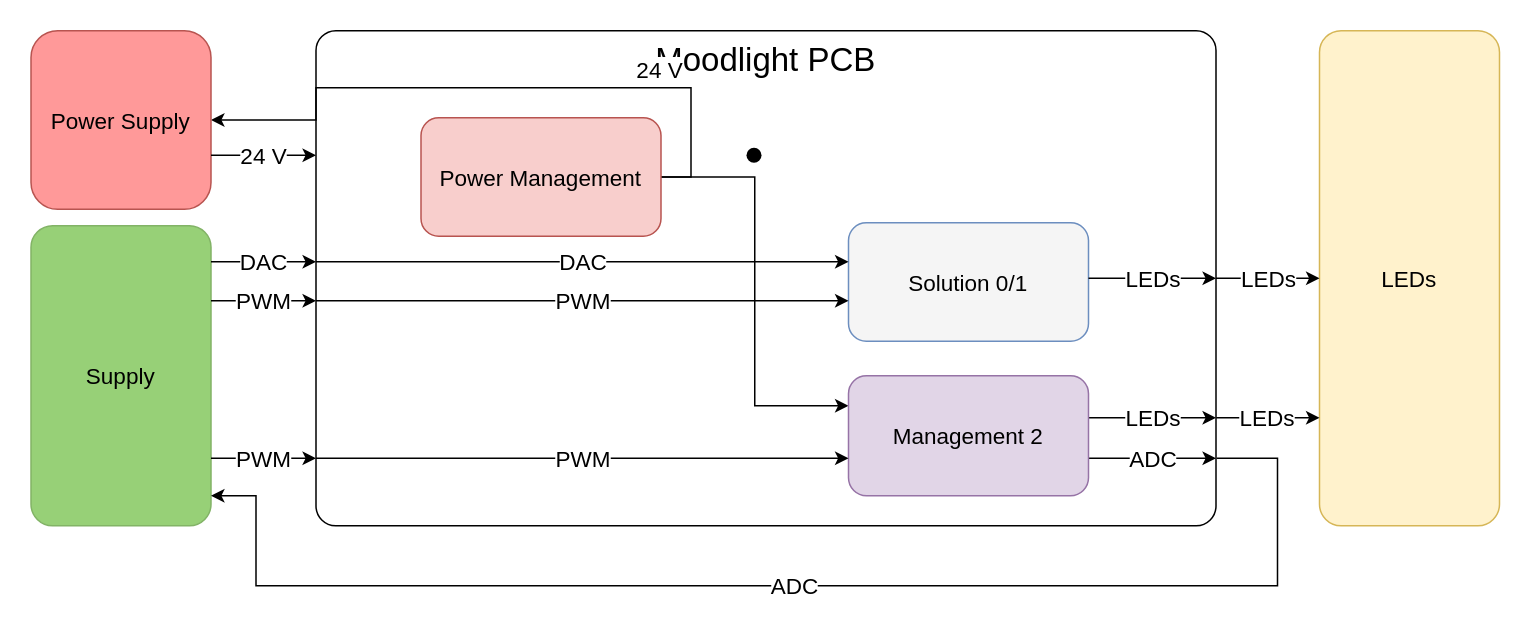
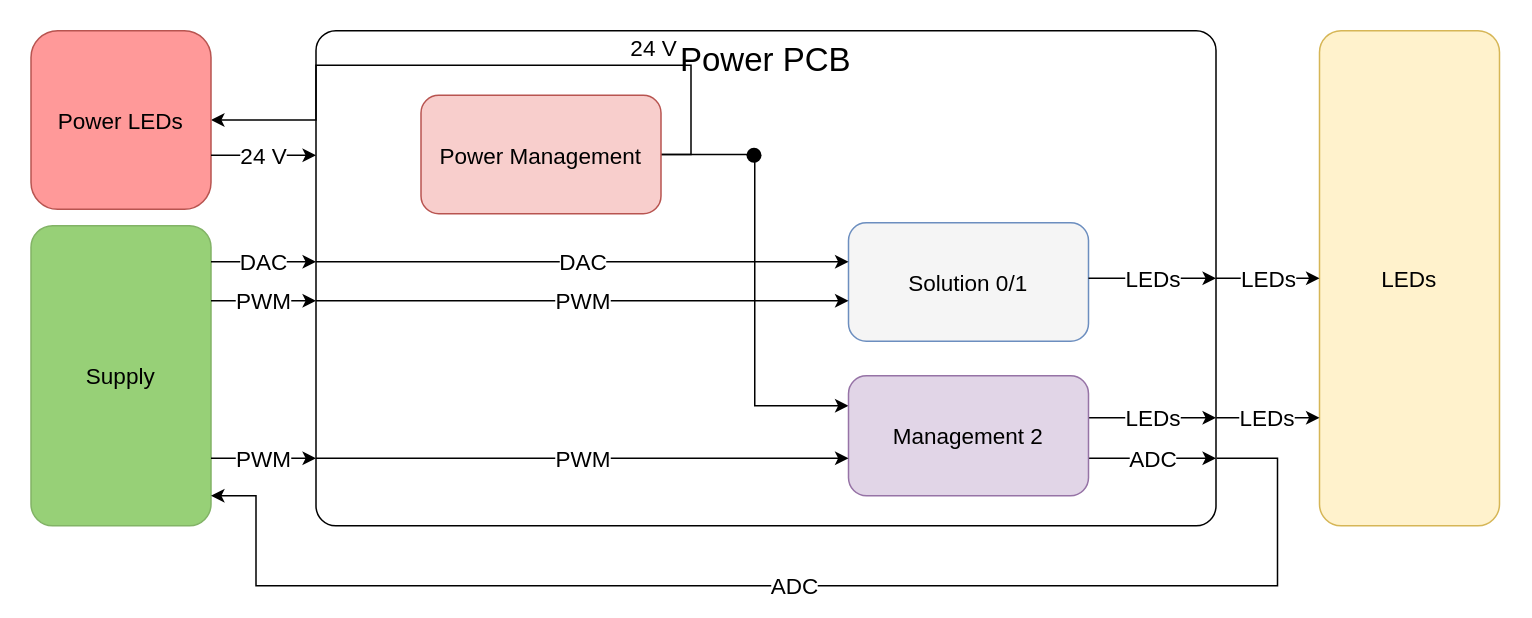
- <mxCell id="2" value="&lt;div style=&quot;text-align: justify&quot;&gt;&lt;span style=&quot;font-size: 22px&quot;&gt;Moodlight PCB&lt;/span&gt;&lt;/div&gt;" style="rounded=1;whiteSpace=wrap;html=1;fillColor=none;verticalAlign=top;arcSize=4;" parent="1" vertex="1"><mxGeometry x="210" y="20" width="600" height="330" as="geometry" /></mxCell>
+ <mxCell id="2" value="&lt;div style=&quot;text-align: justify&quot;&gt;&lt;span style=&quot;font-size: 22px&quot;&gt;Power PCB&lt;/span&gt;&lt;/div&gt;" style="rounded=1;whiteSpace=wrap;html=1;fillColor=none;verticalAlign=top;arcSize=4;" parent="1" vertex="1"><mxGeometry x="210" y="20" width="600" height="330" as="geometry" /></mxCell>
- <mxCell id="21" value="Power Supply" style="rounded=1;whiteSpace=wrap;html=1;fillColor=#FF9999;strokeColor=#b85450;fontSize=15;" parent="1" vertex="1"><mxGeometry x="20" y="20" width="120" height="119" as="geometry" /></mxCell>
+ <mxCell id="21" value="Power LEDs" style="rounded=1;whiteSpace=wrap;html=1;fillColor=#FF9999;strokeColor=#b85450;fontSize=15;" parent="1" vertex="1"><mxGeometry x="20" y="20" width="120" height="119" as="geometry" /></mxCell>
- <mxCell id="5" value="Power Management" style="rounded=1;whiteSpace=wrap;html=1;fillColor=#f8cecc;strokeColor=#b85450;fontSize=15;" parent="1" vertex="1"><mxGeometry x="280" y="78" width="160" height="79" as="geometry" /></mxCell>
+ <mxCell id="5" value="Power Management" style="rounded=1;whiteSpace=wrap;html=1;fillColor=#f8cecc;strokeColor=#b85450;fontSize=15;" parent="1" vertex="1"><mxGeometry x="280" y="63" width="160" height="79" as="geometry" /></mxCell>
